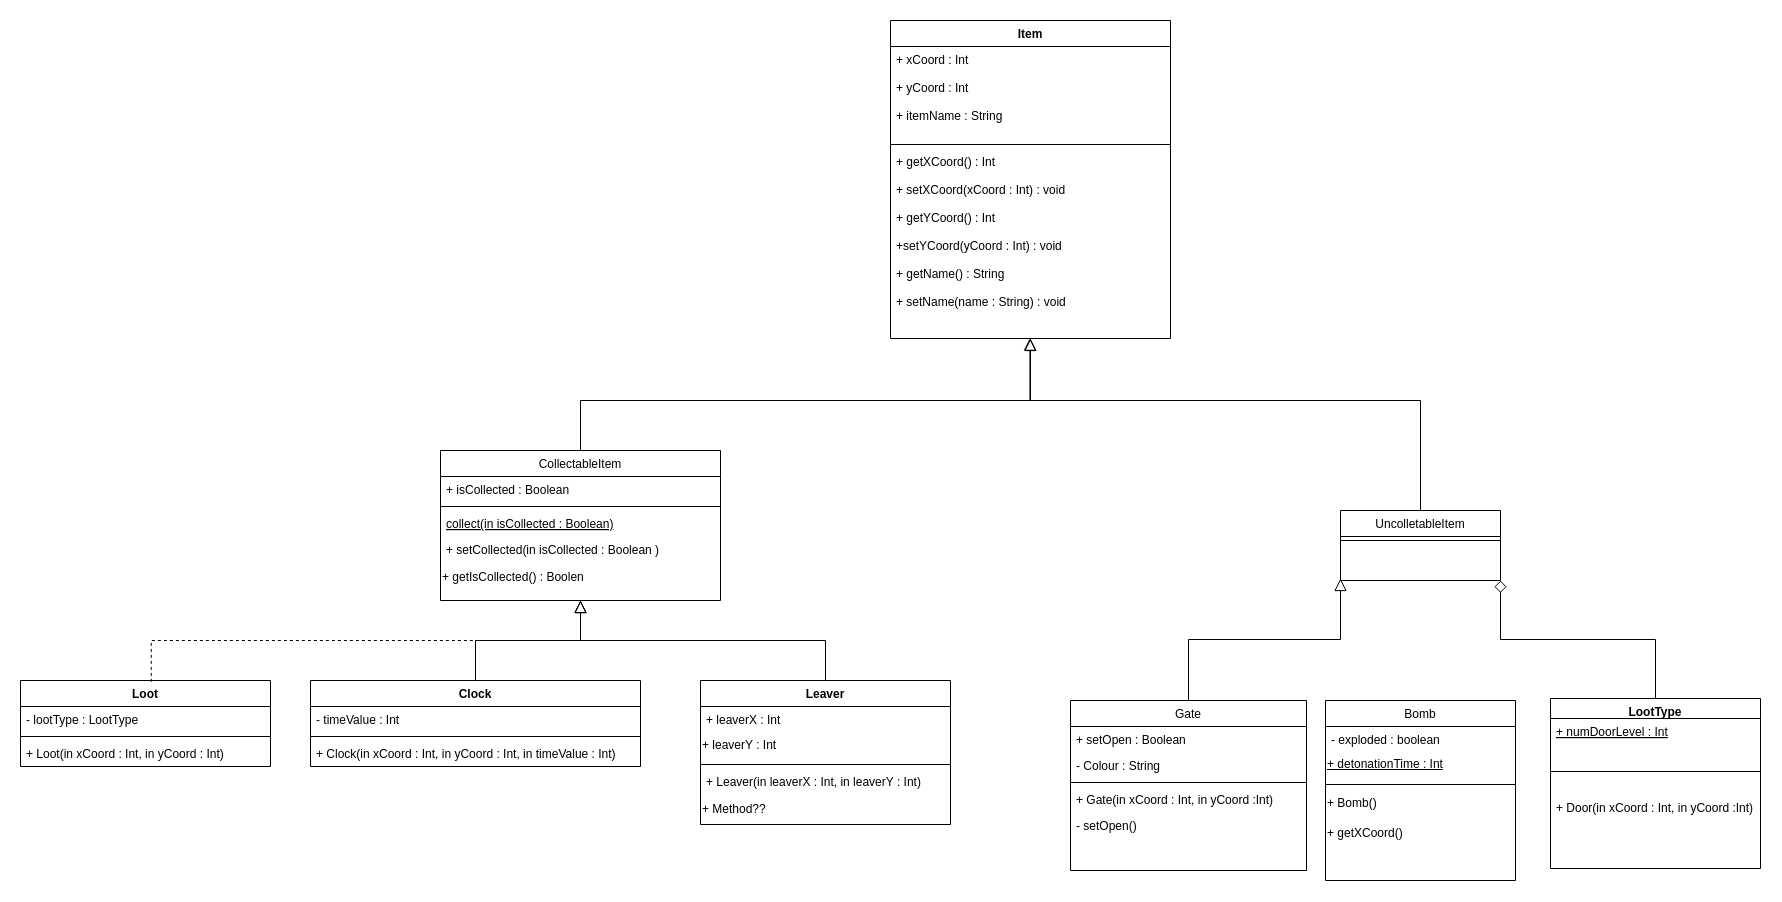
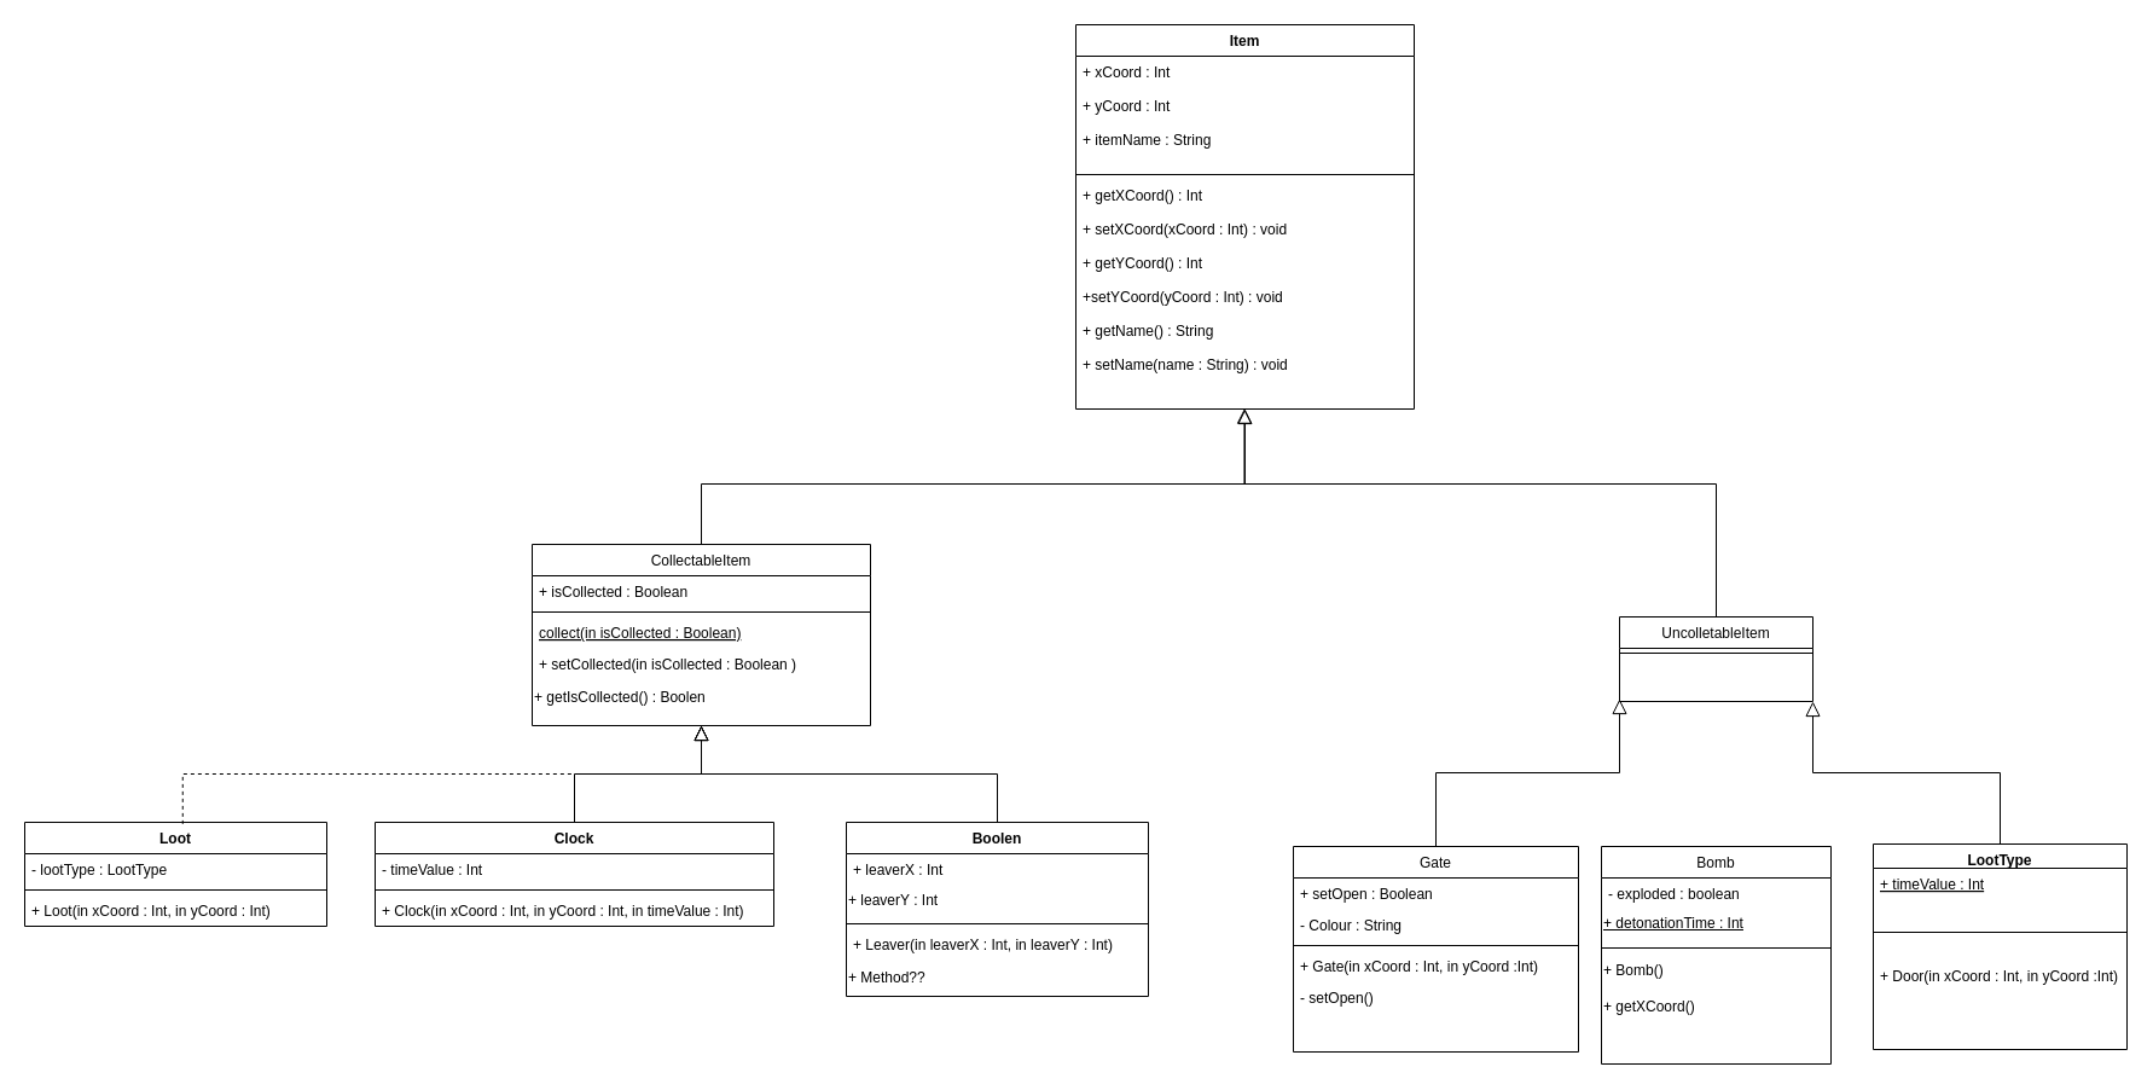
- <mxCell id="32" value="" style="endArrow=diamond;endSize=10;endFill=0;shadow=0;strokeWidth=1;rounded=0;edgeStyle=elbowEdgeStyle;elbow=vertical;entryX=1;entryY=1;entryDx=0;entryDy=0;exitX=0.5;exitY=0;exitDx=0;exitDy=0;" edge="1" parent="1" source="28" target="9"><mxGeometry width="160" relative="1" as="geometry"><mxPoint x="1430" y="710" as="sourcePoint" /><mxPoint x="1430" y="590" as="targetPoint" /></mxGeometry></mxCell>
+ <mxCell id="32" value="" style="endArrow=block;endSize=10;endFill=0;shadow=0;strokeWidth=1;rounded=0;edgeStyle=elbowEdgeStyle;elbow=vertical;entryX=1;entryY=1;entryDx=0;entryDy=0;exitX=0.5;exitY=0;exitDx=0;exitDy=0;" edge="1" parent="1" source="28" target="9"><mxGeometry width="160" relative="1" as="geometry"><mxPoint x="1430" y="710" as="sourcePoint" /><mxPoint x="1430" y="590" as="targetPoint" /></mxGeometry></mxCell>
- <mxCell id="44" value="Leaver" style="swimlane;fontStyle=1;align=center;verticalAlign=top;childLayout=stackLayout;horizontal=1;startSize=26;horizontalStack=0;resizeParent=1;resizeParentMax=0;resizeLast=0;collapsible=1;marginBottom=0;" vertex="1" parent="1"><mxGeometry x="700" y="680" width="250" height="144" as="geometry" /></mxCell>
+ <mxCell id="44" value="Boolen" style="swimlane;fontStyle=1;align=center;verticalAlign=top;childLayout=stackLayout;horizontal=1;startSize=26;horizontalStack=0;resizeParent=1;resizeParentMax=0;resizeLast=0;collapsible=1;marginBottom=0;" vertex="1" parent="1"><mxGeometry x="700" y="680" width="250" height="144" as="geometry" /></mxCell>
- <mxCell id="29" value="+ numDoorLevel : Int&#10;" style="text;strokeColor=none;fillColor=none;align=left;verticalAlign=top;spacingLeft=4;spacingRight=4;overflow=hidden;rotatable=0;points=[[0,0.5],[1,0.5]];portConstraint=eastwest;fontStyle=4" vertex="1" parent="28"><mxGeometry y="20" width="210" height="30" as="geometry" /></mxCell>
+ <mxCell id="29" value="+ timeValue : Int&#10;" style="text;strokeColor=none;fillColor=none;align=left;verticalAlign=top;spacingLeft=4;spacingRight=4;overflow=hidden;rotatable=0;points=[[0,0.5],[1,0.5]];portConstraint=eastwest;fontStyle=4" vertex="1" parent="28"><mxGeometry y="20" width="210" height="30" as="geometry" /></mxCell>
